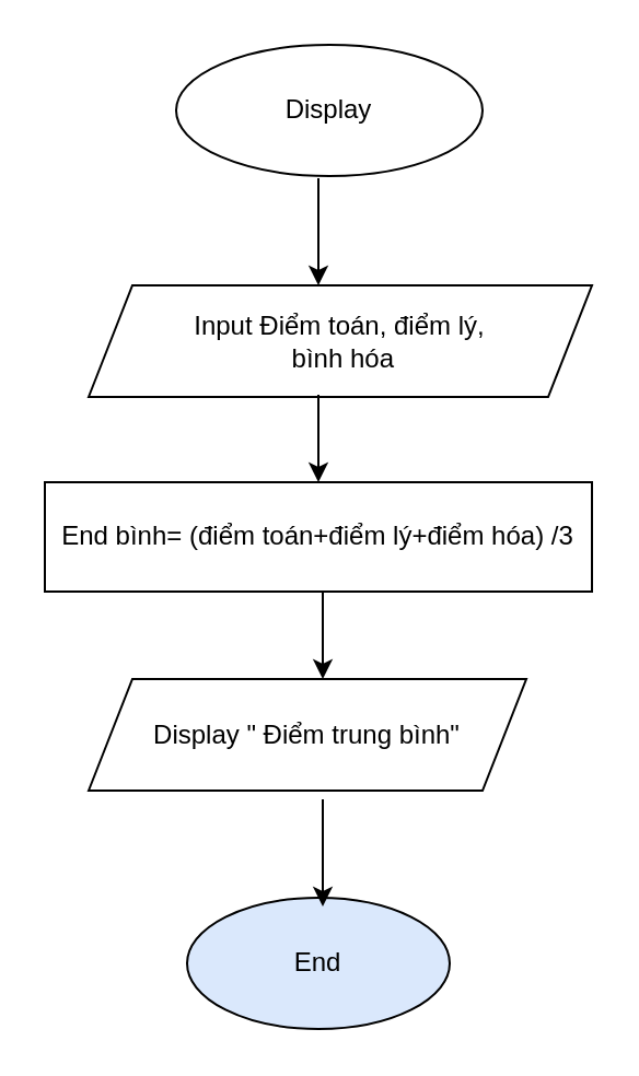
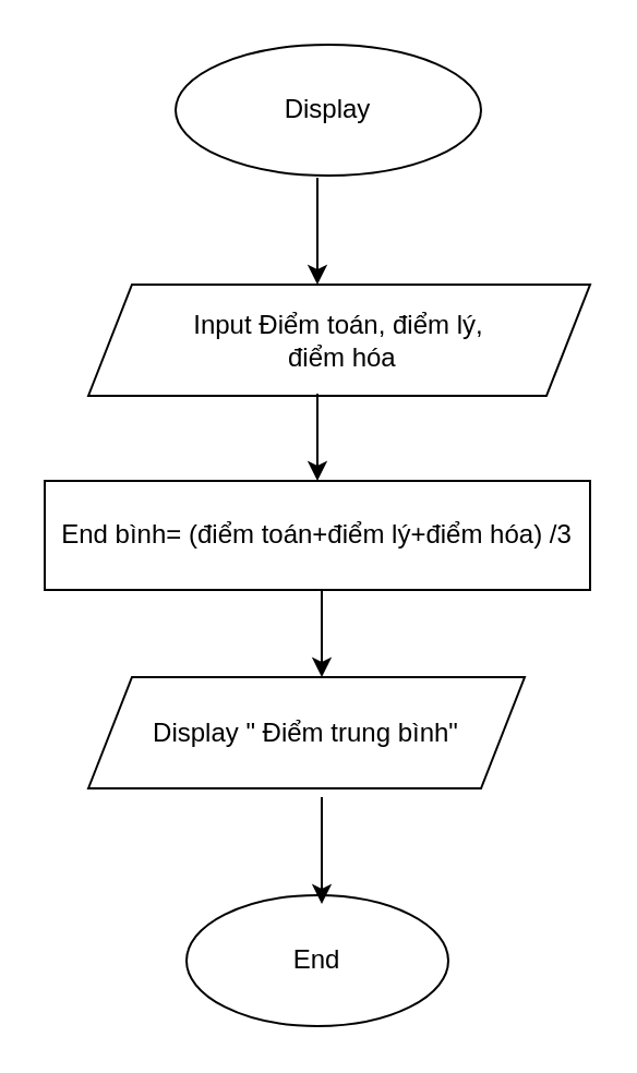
- <mxCell id="4" value="Input Điểm toán, điểm lý,&lt;br&gt;&amp;nbsp;bình hóa" style="shape=parallelogram;perimeter=parallelogramPerimeter;whiteSpace=wrap;html=1;fixedSize=1;" vertex="1" parent="1"><mxGeometry x="40" y="130" width="230" height="51" as="geometry" /></mxCell>
+ <mxCell id="4" value="Input Điểm toán, điểm lý,&lt;br&gt;&amp;nbsp;điểm hóa" style="shape=parallelogram;perimeter=parallelogramPerimeter;whiteSpace=wrap;html=1;fixedSize=1;" vertex="1" parent="1"><mxGeometry x="40" y="130" width="230" height="51" as="geometry" /></mxCell>
- <mxCell id="9" value="End" style="ellipse;whiteSpace=wrap;html=1;fillColor=#dae8fc;" vertex="1" parent="1"><mxGeometry x="85" y="410" width="120" height="60" as="geometry" /></mxCell>
+ <mxCell id="9" value="End" style="ellipse;whiteSpace=wrap;html=1;" vertex="1" parent="1"><mxGeometry x="85" y="410" width="120" height="60" as="geometry" /></mxCell>
